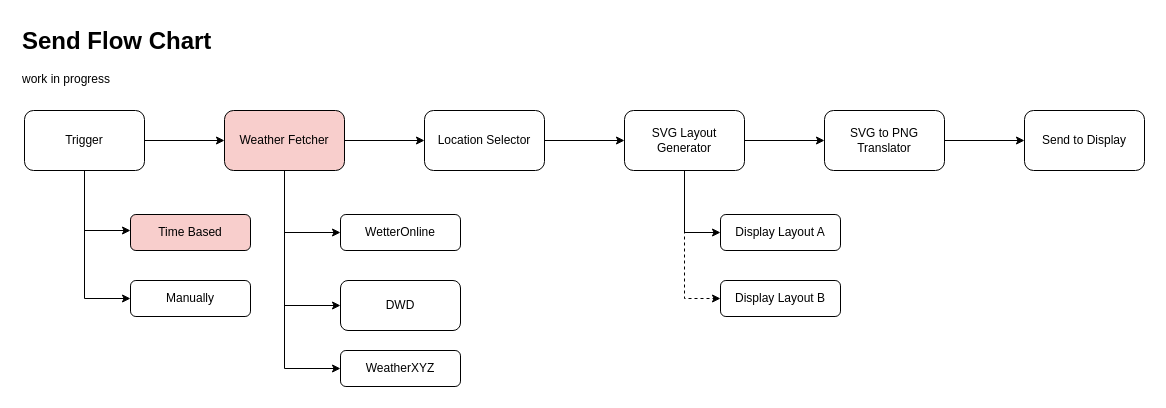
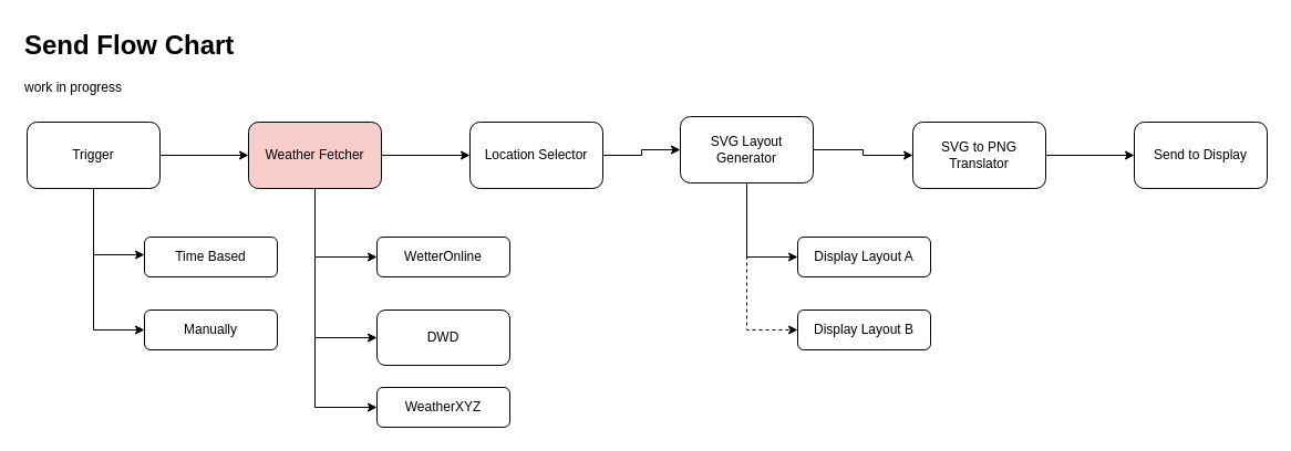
- <mxCell id="17" value="SVG Layout Generator" style="whiteSpace=wrap;html=1;rounded=1;" vertex="1" parent="1"><mxGeometry x="624" y="110" width="120" height="60" as="geometry" /></mxCell>
+ <mxCell id="17" value="SVG Layout Generator" style="whiteSpace=wrap;html=1;rounded=1;" vertex="1" parent="1"><mxGeometry x="614" y="105" width="120" height="60" as="geometry" /></mxCell>
- <mxCell id="21" value="Time Based" style="whiteSpace=wrap;html=1;rounded=1;fillColor=#f8cecc;" vertex="1" parent="1"><mxGeometry x="130" y="214" width="120" height="36" as="geometry" /></mxCell>
+ <mxCell id="21" value="Time Based" style="whiteSpace=wrap;html=1;rounded=1;" vertex="1" parent="1"><mxGeometry x="130" y="214" width="120" height="36" as="geometry" /></mxCell>
